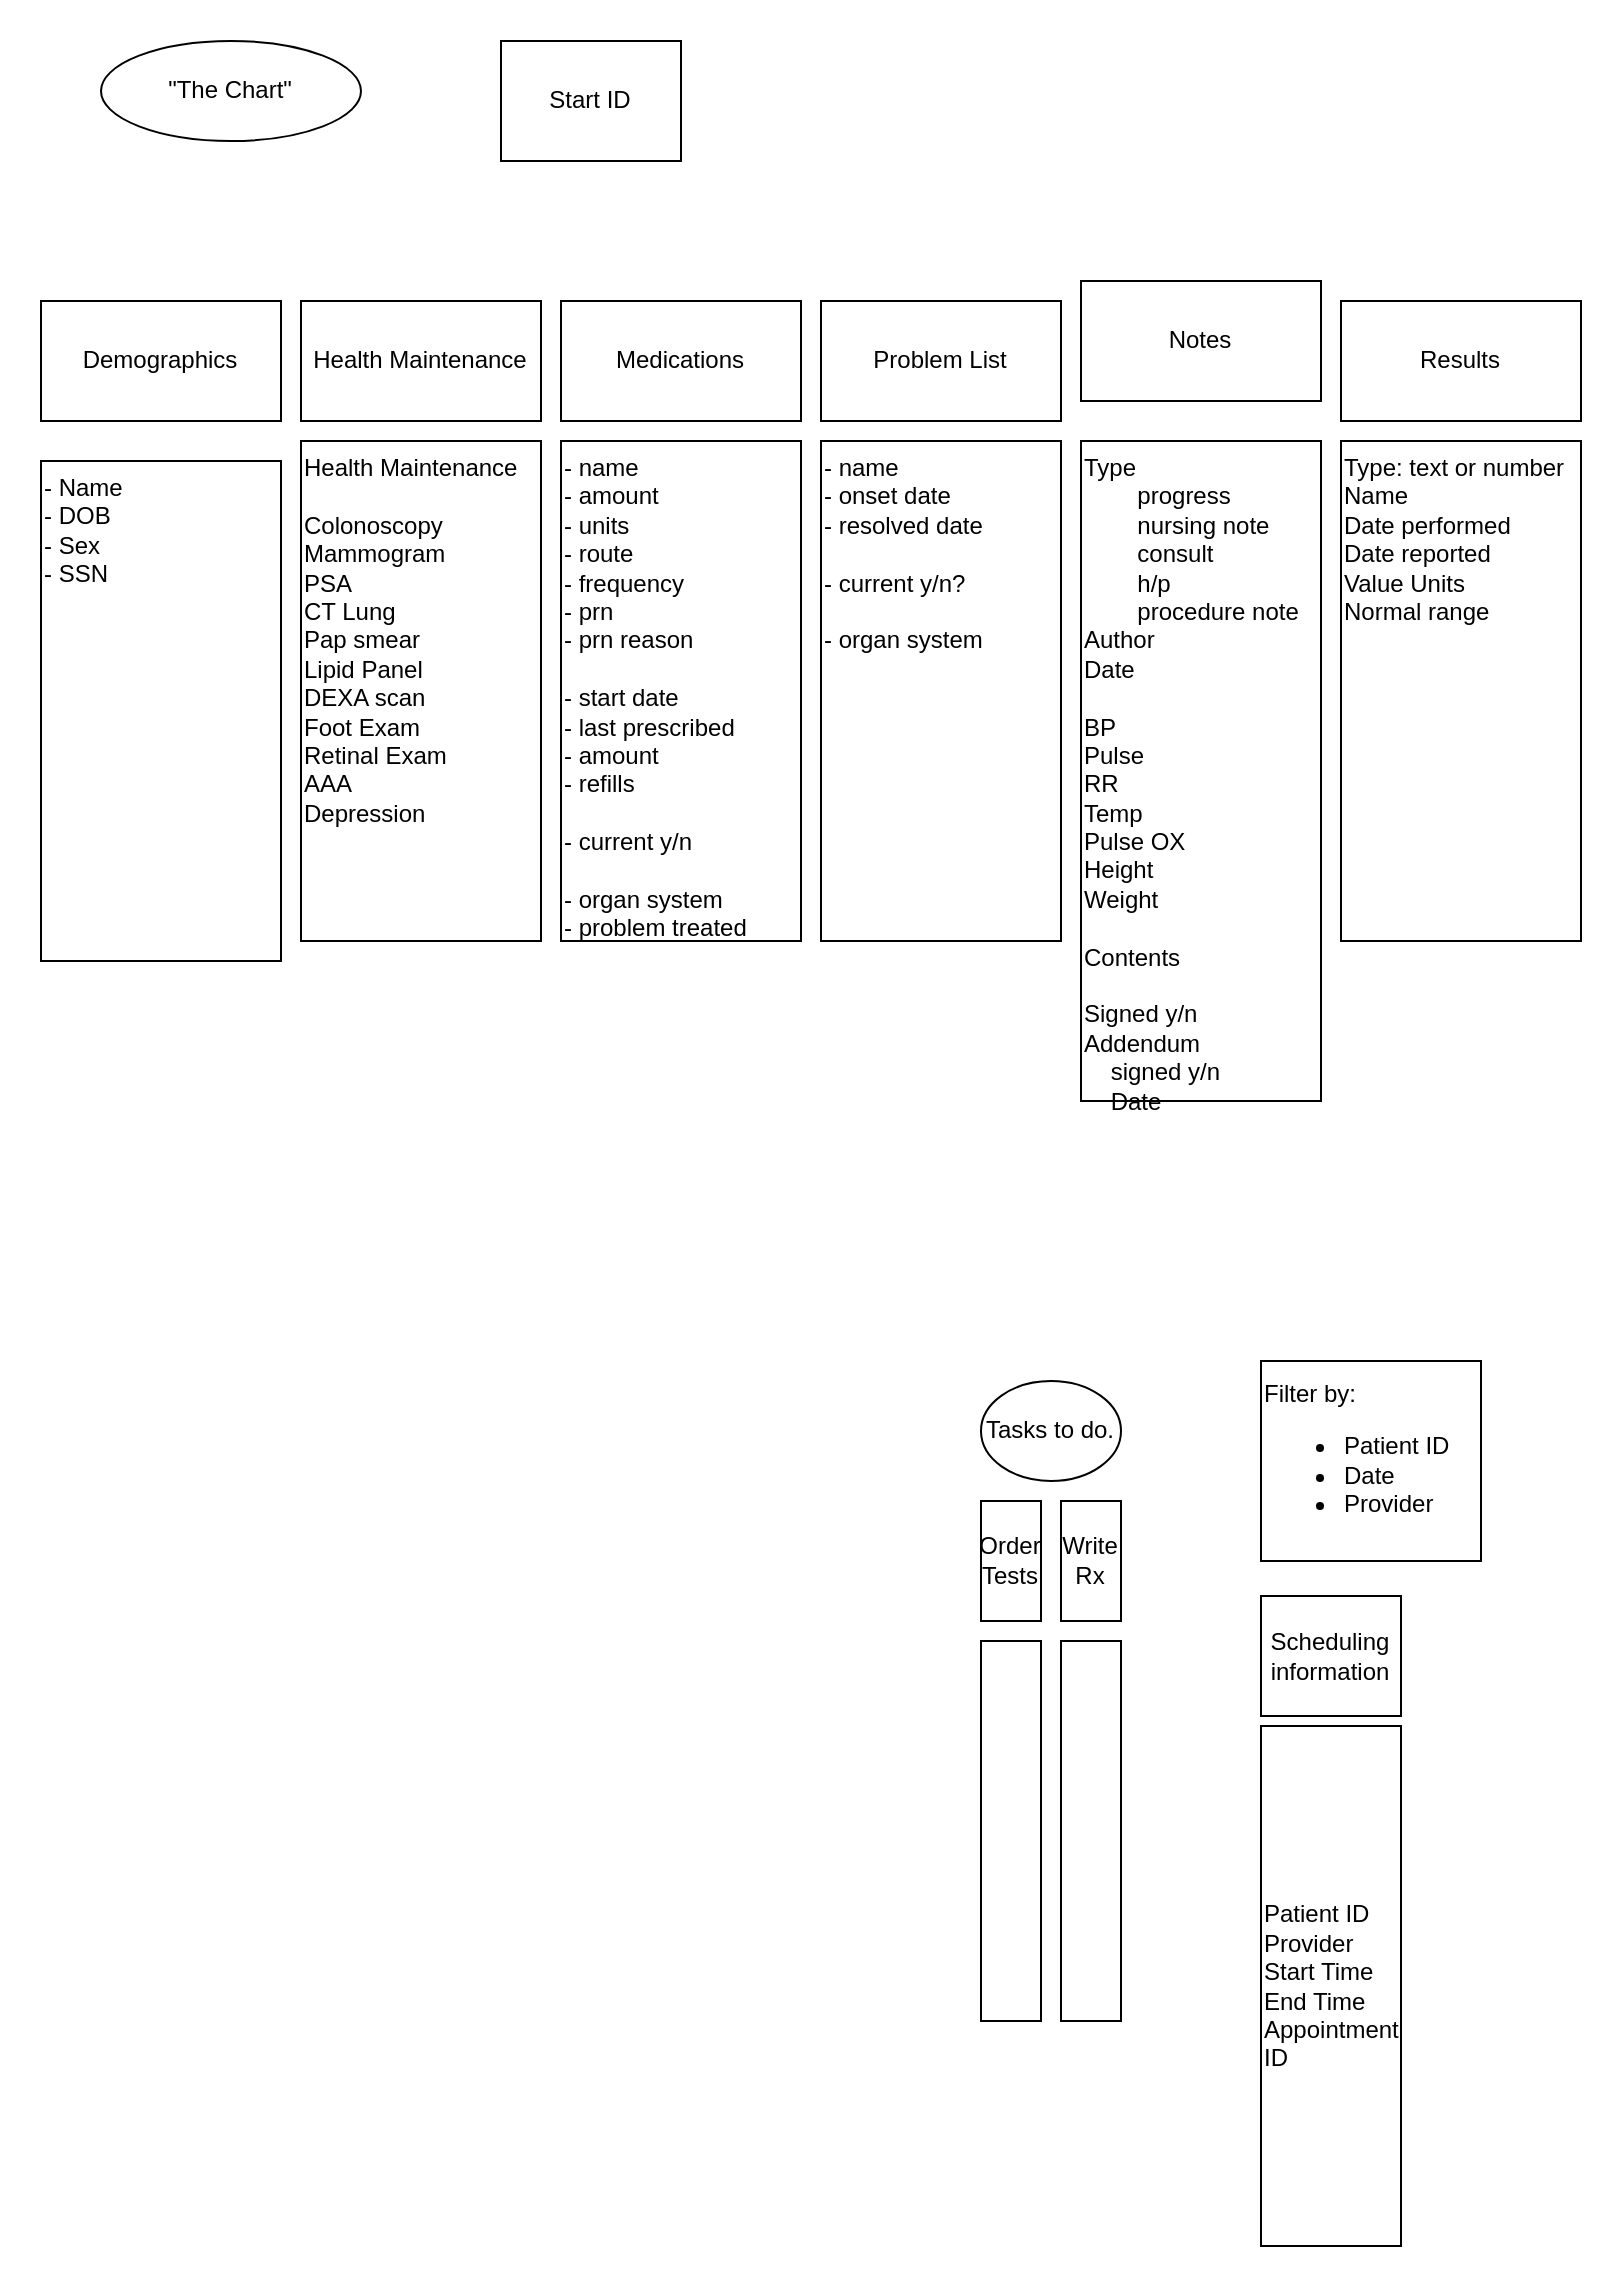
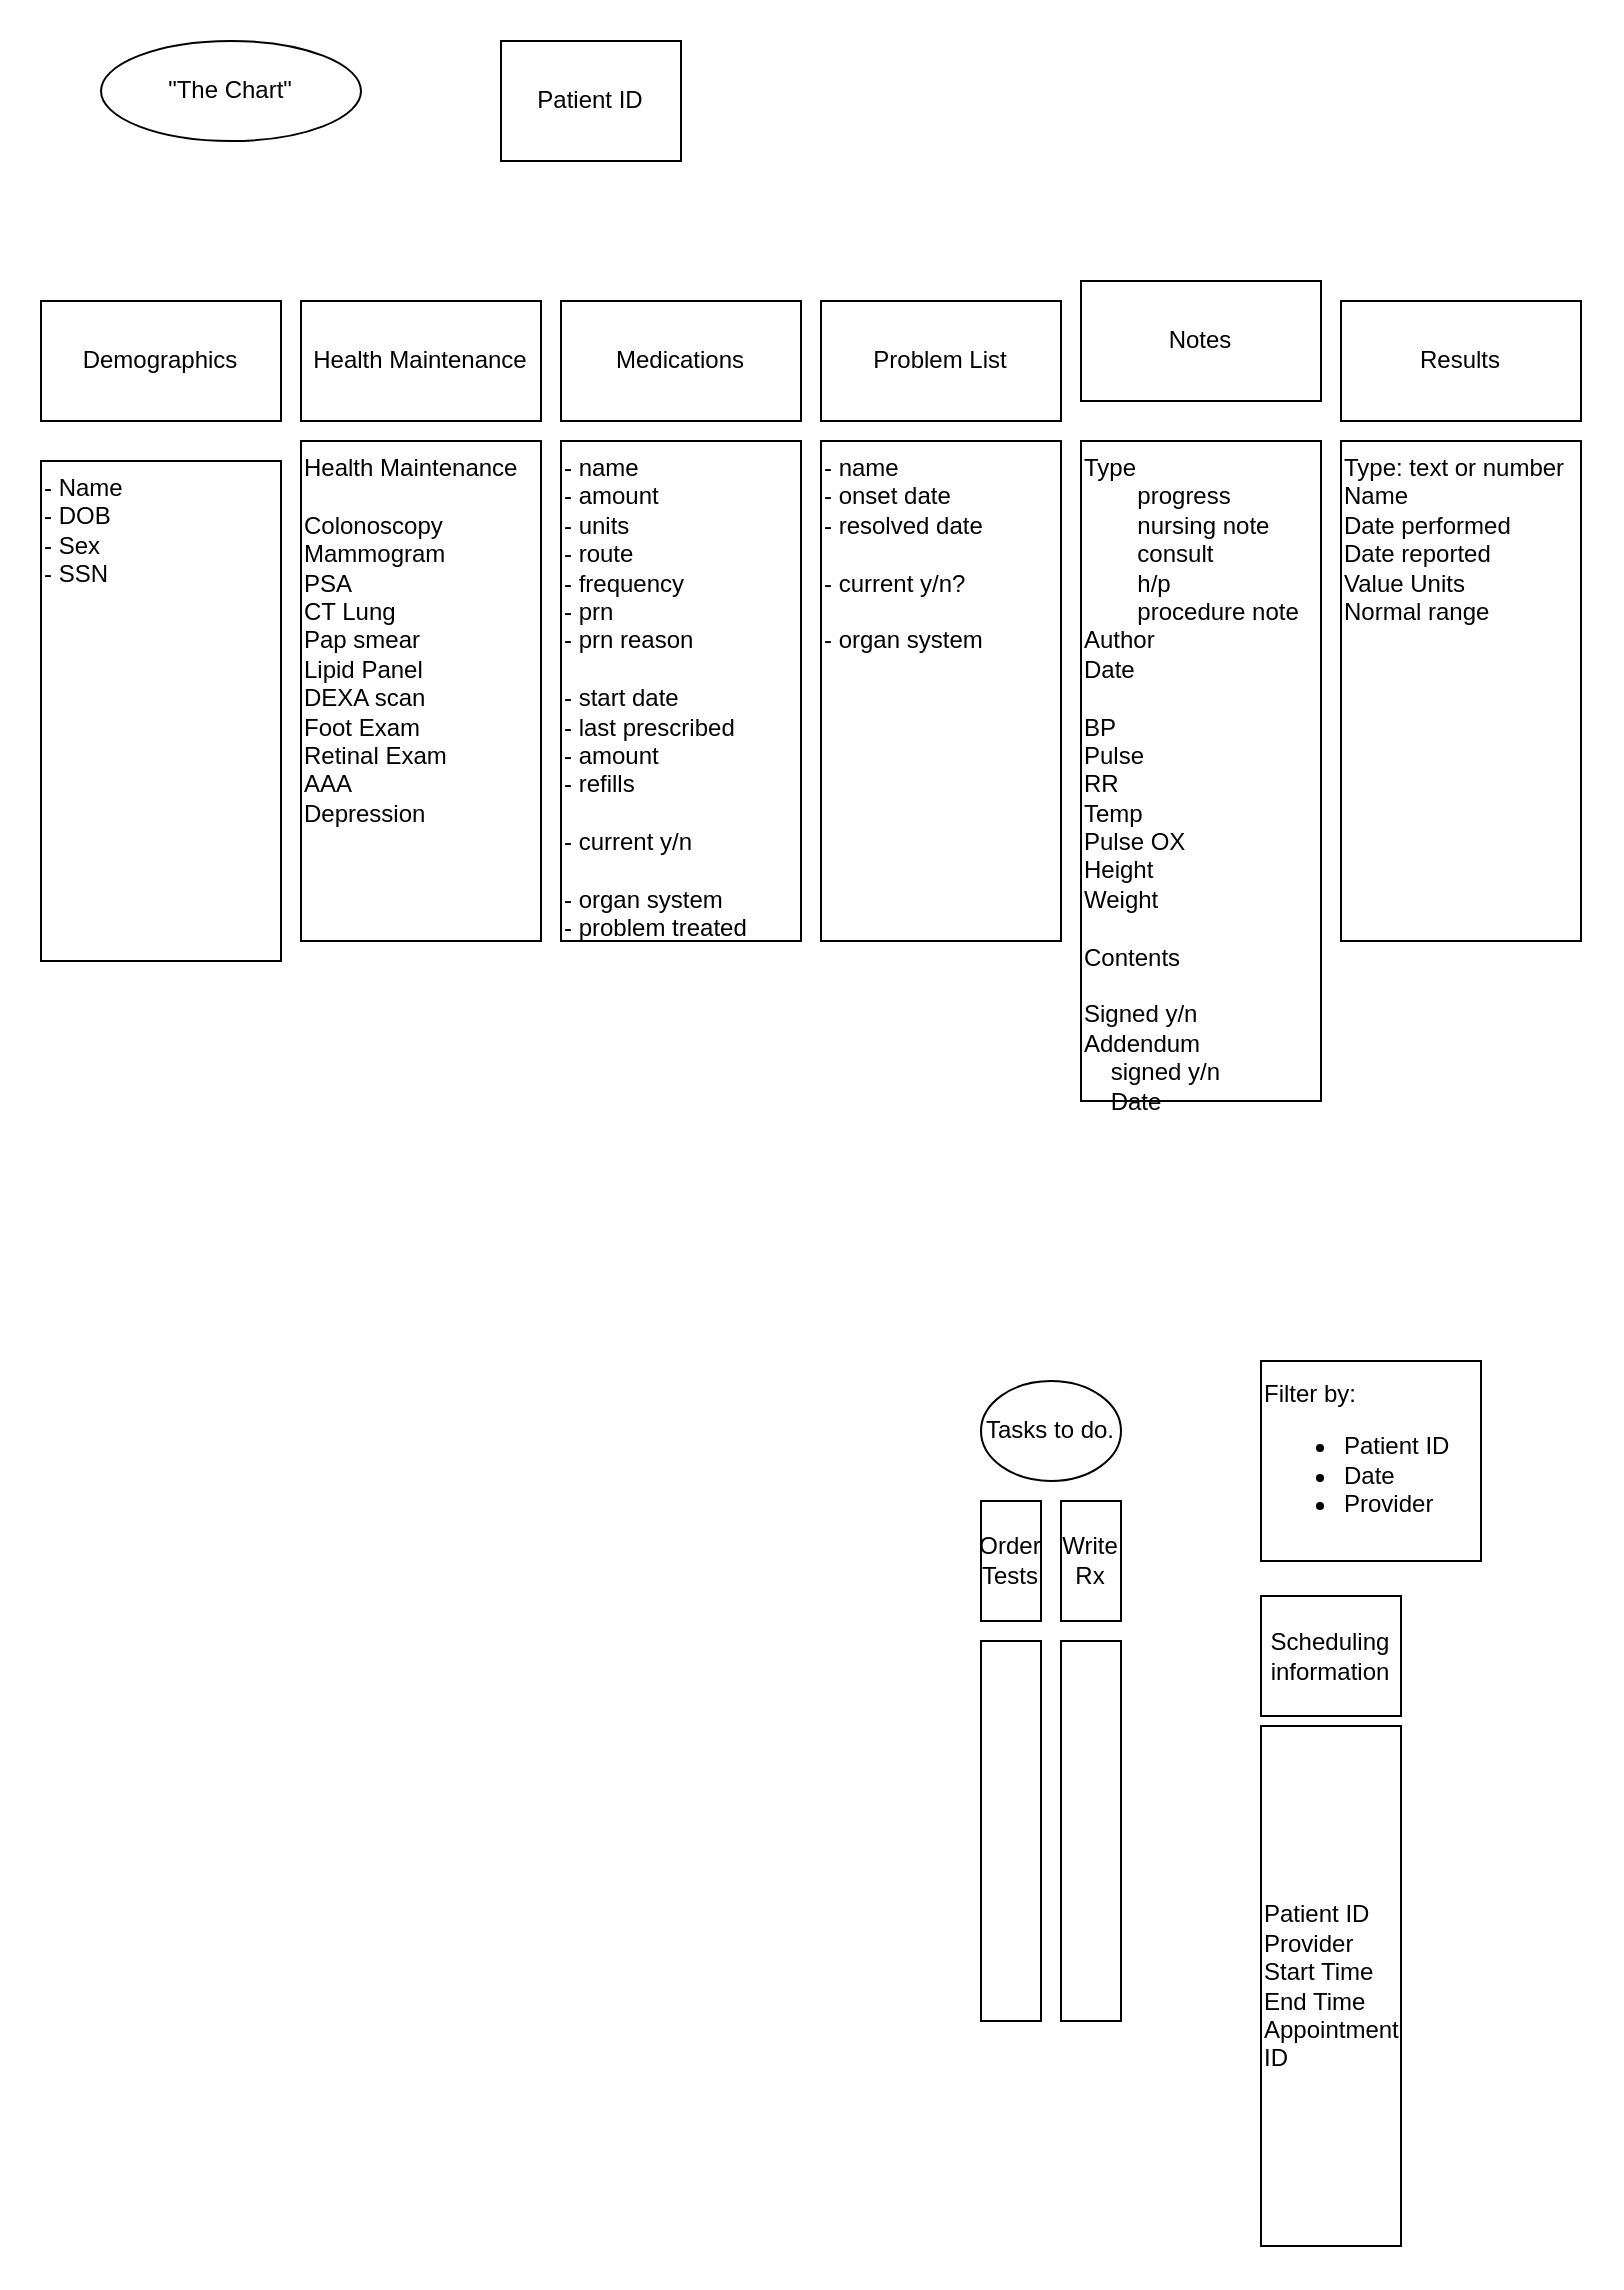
- <mxCell id="2" value="Start ID" style="rounded=0;whiteSpace=wrap;html=1;" parent="1" vertex="1"><mxGeometry x="250" y="20" width="90" height="60" as="geometry" /></mxCell>
+ <mxCell id="2" value="Patient ID" style="rounded=0;whiteSpace=wrap;html=1;" parent="1" vertex="1"><mxGeometry x="250" y="20" width="90" height="60" as="geometry" /></mxCell>
